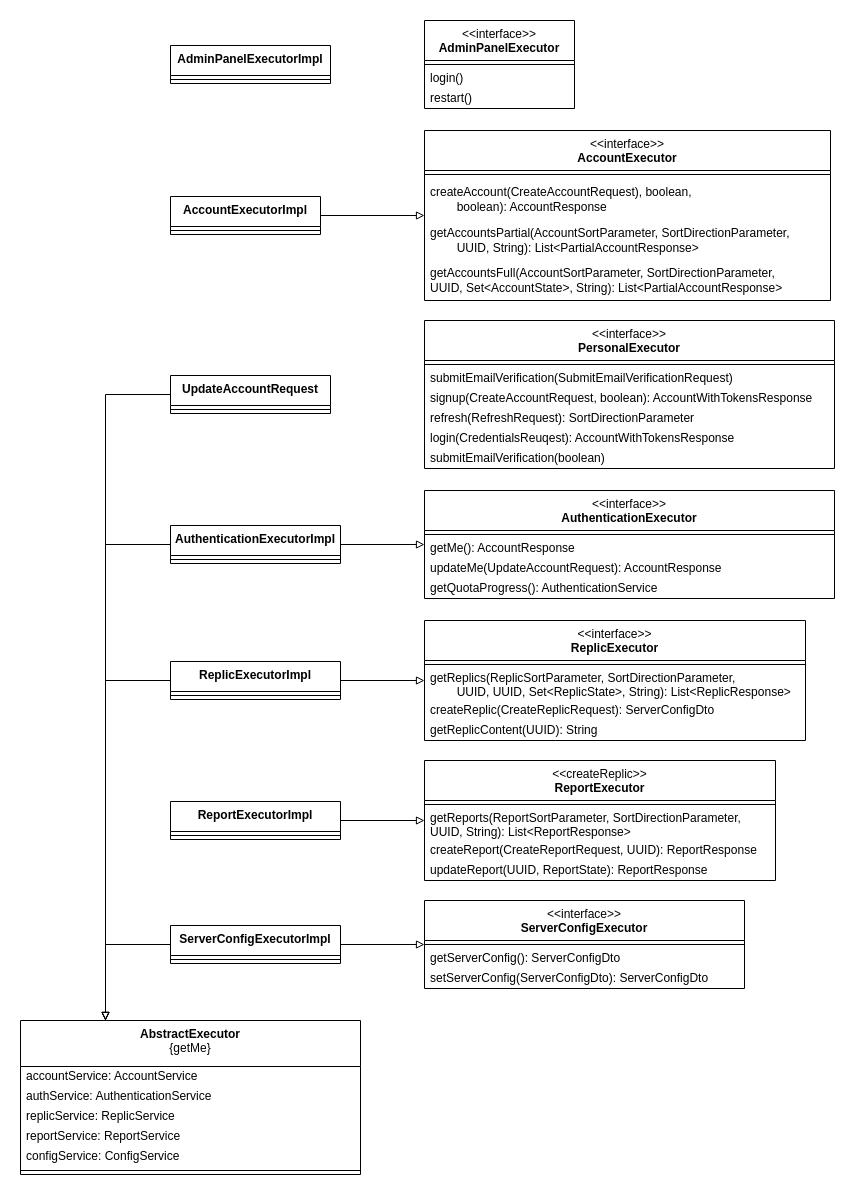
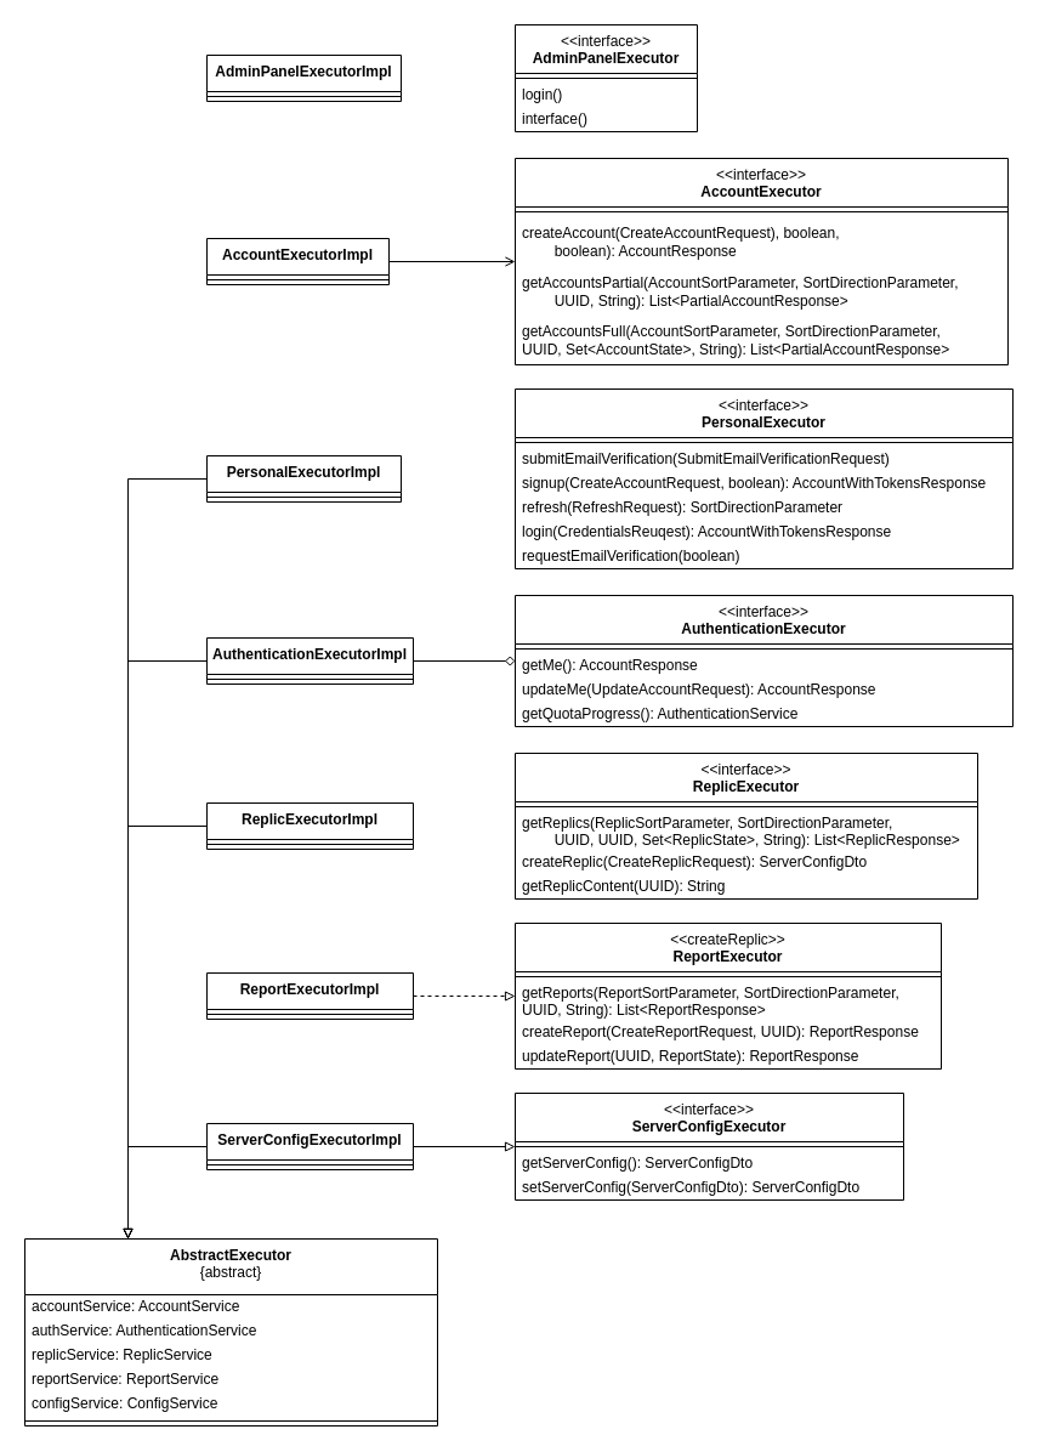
- <mxCell id="10" value="restart()" style="text;html=1;strokeColor=none;fillColor=none;align=left;verticalAlign=middle;spacingLeft=4;spacingRight=4;overflow=hidden;rotatable=0;points=[[0,0.5],[1,0.5]];portConstraint=eastwest;whiteSpace=wrap;" vertex="1" parent="7"><mxGeometry y="68" width="150" height="20" as="geometry" /></mxCell>
+ <mxCell id="10" value="interface()" style="text;html=1;strokeColor=none;fillColor=none;align=left;verticalAlign=middle;spacingLeft=4;spacingRight=4;overflow=hidden;rotatable=0;points=[[0,0.5],[1,0.5]];portConstraint=eastwest;whiteSpace=wrap;" vertex="1" parent="7"><mxGeometry y="68" width="150" height="20" as="geometry" /></mxCell>
- <mxCell id="39" style="edgeStyle=orthogonalEdgeStyle;rounded=0;orthogonalLoop=1;jettySize=auto;html=1;endArrow=block;endFill=0;" edge="1" parent="1" source="40" target="2"><mxGeometry relative="1" as="geometry" /></mxCell>
+ <mxCell id="39" style="edgeStyle=orthogonalEdgeStyle;rounded=0;orthogonalLoop=1;jettySize=auto;html=1;endArrow=open;endFill=0;" edge="1" parent="1" source="40" target="2"><mxGeometry relative="1" as="geometry" /></mxCell>
- <mxCell id="43" value="&lt;b&gt;UpdateAccountRequest&lt;/b&gt;" style="swimlane;fontStyle=0;align=center;verticalAlign=top;childLayout=stackLayout;horizontal=1;startSize=30;horizontalStack=0;resizeParent=1;resizeParentMax=0;resizeLast=0;collapsible=0;marginBottom=0;html=1;whiteSpace=wrap;" vertex="1" parent="1"><mxGeometry x="170" y="375" width="160" height="38" as="geometry" /></mxCell>
+ <mxCell id="43" value="&lt;b&gt;PersonalExecutorImpl&lt;/b&gt;" style="swimlane;fontStyle=0;align=center;verticalAlign=top;childLayout=stackLayout;horizontal=1;startSize=30;horizontalStack=0;resizeParent=1;resizeParentMax=0;resizeLast=0;collapsible=0;marginBottom=0;html=1;whiteSpace=wrap;" vertex="1" parent="1"><mxGeometry x="170" y="375" width="160" height="38" as="geometry" /></mxCell>
- <mxCell id="17" value="submitEmailVerification(boolean)" style="text;html=1;strokeColor=none;fillColor=none;align=left;verticalAlign=middle;spacingLeft=4;spacingRight=4;overflow=hidden;rotatable=0;points=[[0,0.5],[1,0.5]];portConstraint=eastwest;whiteSpace=wrap;" vertex="1" parent="11"><mxGeometry y="128" width="410" height="20" as="geometry" /></mxCell>
+ <mxCell id="17" value="requestEmailVerification(boolean)" style="text;html=1;strokeColor=none;fillColor=none;align=left;verticalAlign=middle;spacingLeft=4;spacingRight=4;overflow=hidden;rotatable=0;points=[[0,0.5],[1,0.5]];portConstraint=eastwest;whiteSpace=wrap;" vertex="1" parent="11"><mxGeometry y="128" width="410" height="20" as="geometry" /></mxCell>
- <mxCell id="46" style="edgeStyle=orthogonalEdgeStyle;rounded=0;orthogonalLoop=1;jettySize=auto;html=1;endArrow=block;endFill=0;" edge="1" parent="1" source="47" target="32"><mxGeometry relative="1" as="geometry" /></mxCell>
+ <mxCell id="46" style="edgeStyle=orthogonalEdgeStyle;rounded=0;orthogonalLoop=1;jettySize=auto;html=1;endArrow=diamond;endFill=0;" edge="1" parent="1" source="47" target="32"><mxGeometry relative="1" as="geometry" /></mxCell>
- <mxCell id="50" style="edgeStyle=orthogonalEdgeStyle;rounded=0;orthogonalLoop=1;jettySize=auto;html=1;endArrow=block;endFill=0;" edge="1" parent="1" source="51" target="18"><mxGeometry relative="1" as="geometry" /></mxCell>
- <mxCell id="53" style="edgeStyle=orthogonalEdgeStyle;rounded=0;orthogonalLoop=1;jettySize=auto;html=1;endArrow=block;endFill=0;" edge="1" parent="1" source="54" target="23"><mxGeometry relative="1" as="geometry" /></mxCell>
+ <mxCell id="53" style="edgeStyle=orthogonalEdgeStyle;rounded=0;orthogonalLoop=1;jettySize=auto;html=1;endArrow=block;endFill=0;dashed=1;" edge="1" parent="1" source="54" target="23"><mxGeometry relative="1" as="geometry" /></mxCell>
- <mxCell id="60" value="&lt;div&gt;&lt;b&gt;AbstractExecutor&lt;/b&gt;&lt;/div&gt;&lt;div&gt;{getMe}&lt;/div&gt;" style="swimlane;fontStyle=0;align=center;verticalAlign=top;childLayout=stackLayout;horizontal=1;startSize=46;horizontalStack=0;resizeParent=1;resizeParentMax=0;resizeLast=0;collapsible=0;marginBottom=0;html=1;whiteSpace=wrap;" vertex="1" parent="1"><mxGeometry x="20" y="1020" width="340" height="154" as="geometry" /></mxCell>
+ <mxCell id="60" value="&lt;div&gt;&lt;b&gt;AbstractExecutor&lt;/b&gt;&lt;/div&gt;&lt;div&gt;{abstract}&lt;/div&gt;" style="swimlane;fontStyle=0;align=center;verticalAlign=top;childLayout=stackLayout;horizontal=1;startSize=46;horizontalStack=0;resizeParent=1;resizeParentMax=0;resizeLast=0;collapsible=0;marginBottom=0;html=1;whiteSpace=wrap;" vertex="1" parent="1"><mxGeometry x="20" y="1020" width="340" height="154" as="geometry" /></mxCell>
